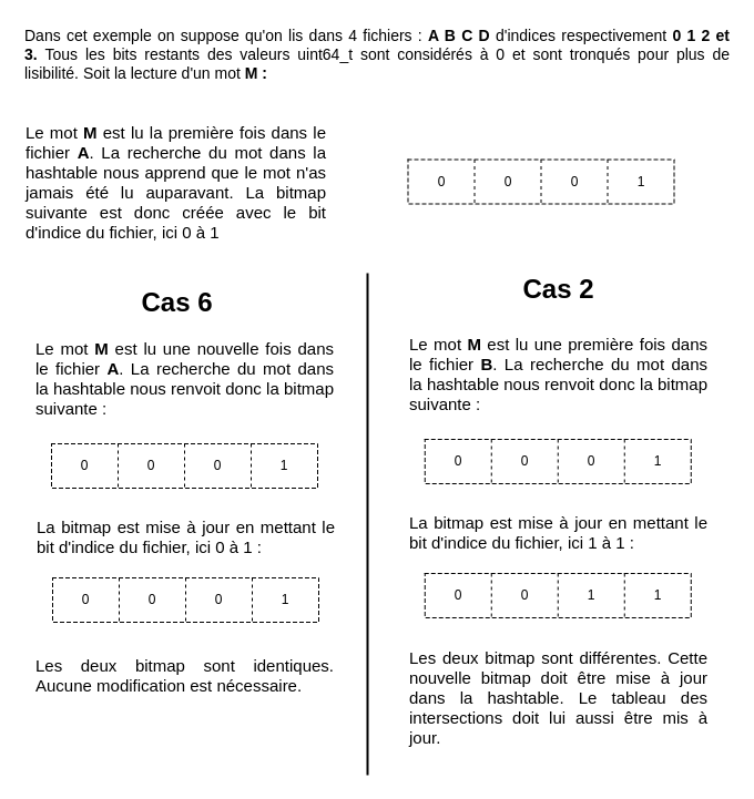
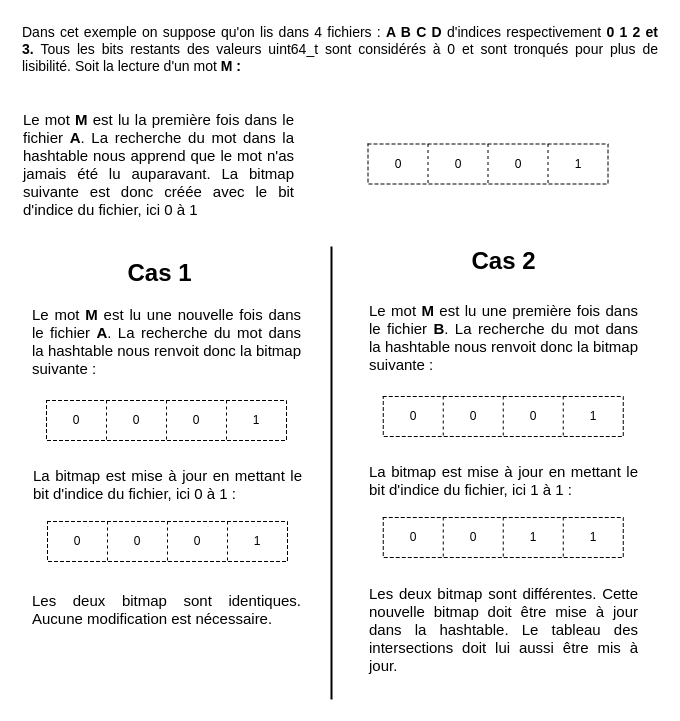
- <mxCell id="12" value="Cas 6" style="text;strokeColor=none;fillColor=none;html=1;fontSize=24;fontStyle=1;verticalAlign=middle;align=center;" vertex="1" parent="1"><mxGeometry x="108.5" y="253" width="100" height="40" as="geometry" /></mxCell>
+ <mxCell id="12" value="Cas 1" style="text;strokeColor=none;fillColor=none;html=1;fontSize=24;fontStyle=1;verticalAlign=middle;align=center;" vertex="1" parent="1"><mxGeometry x="108.5" y="253" width="100" height="40" as="geometry" /></mxCell>
